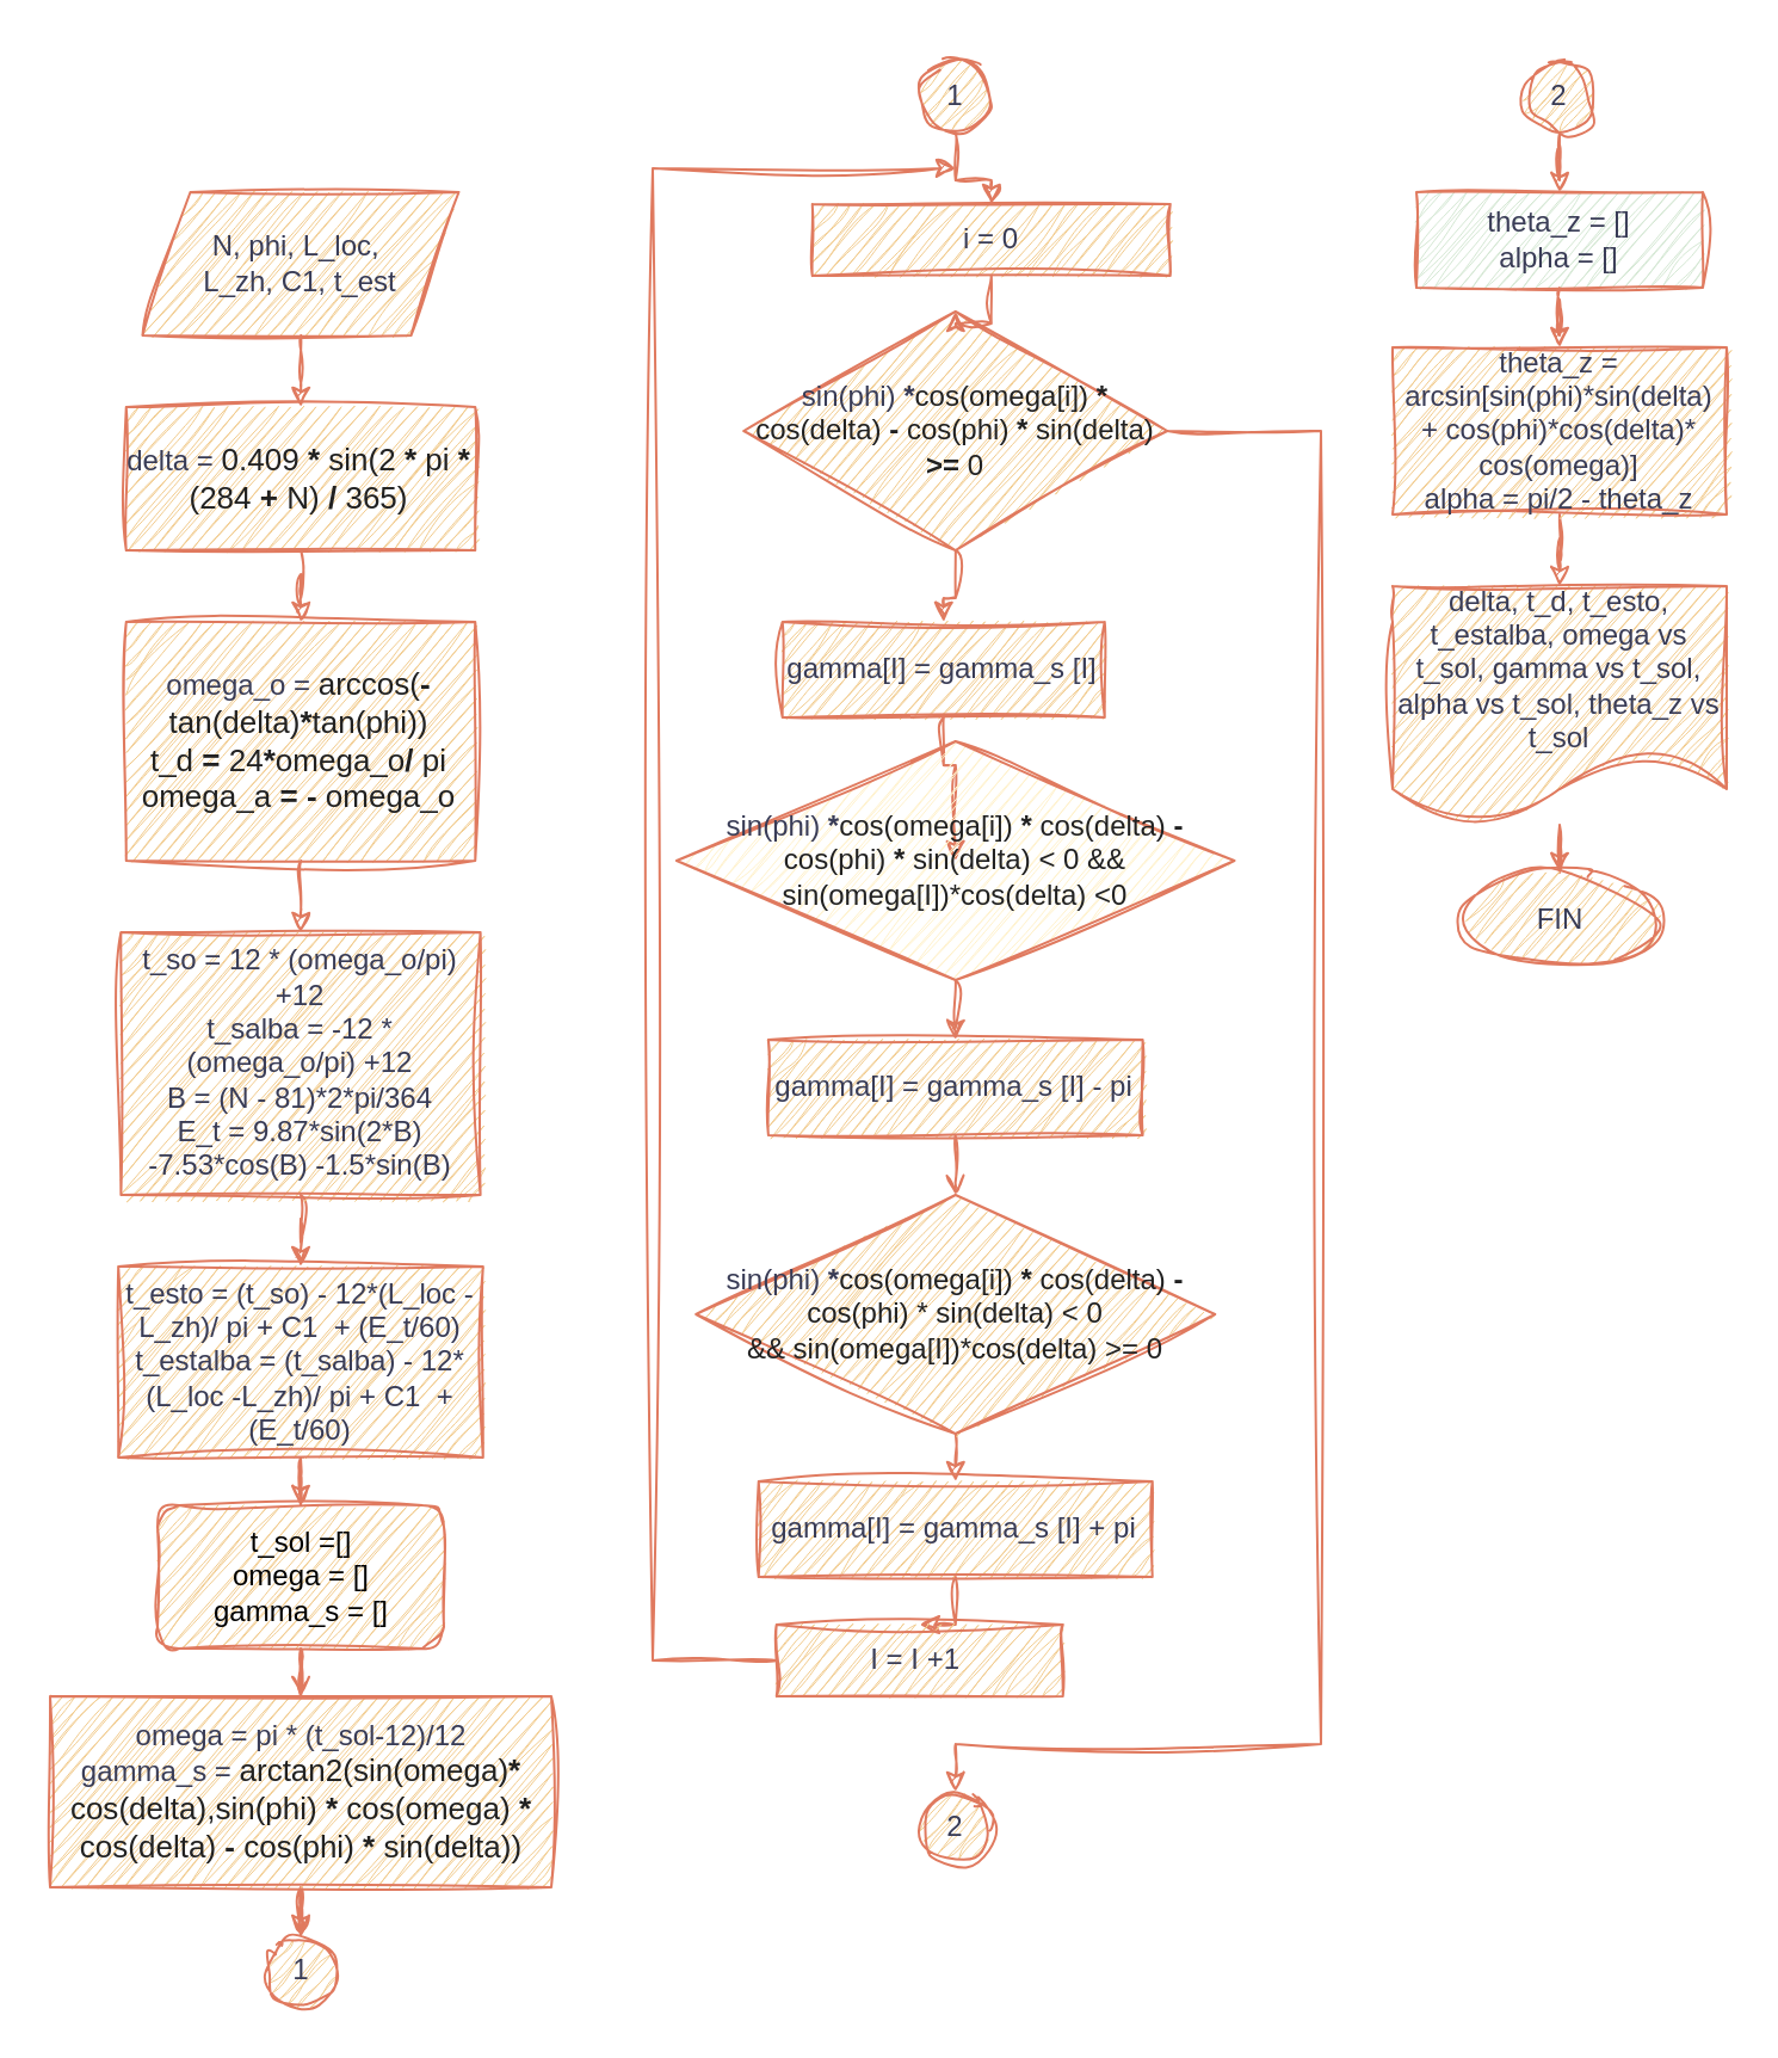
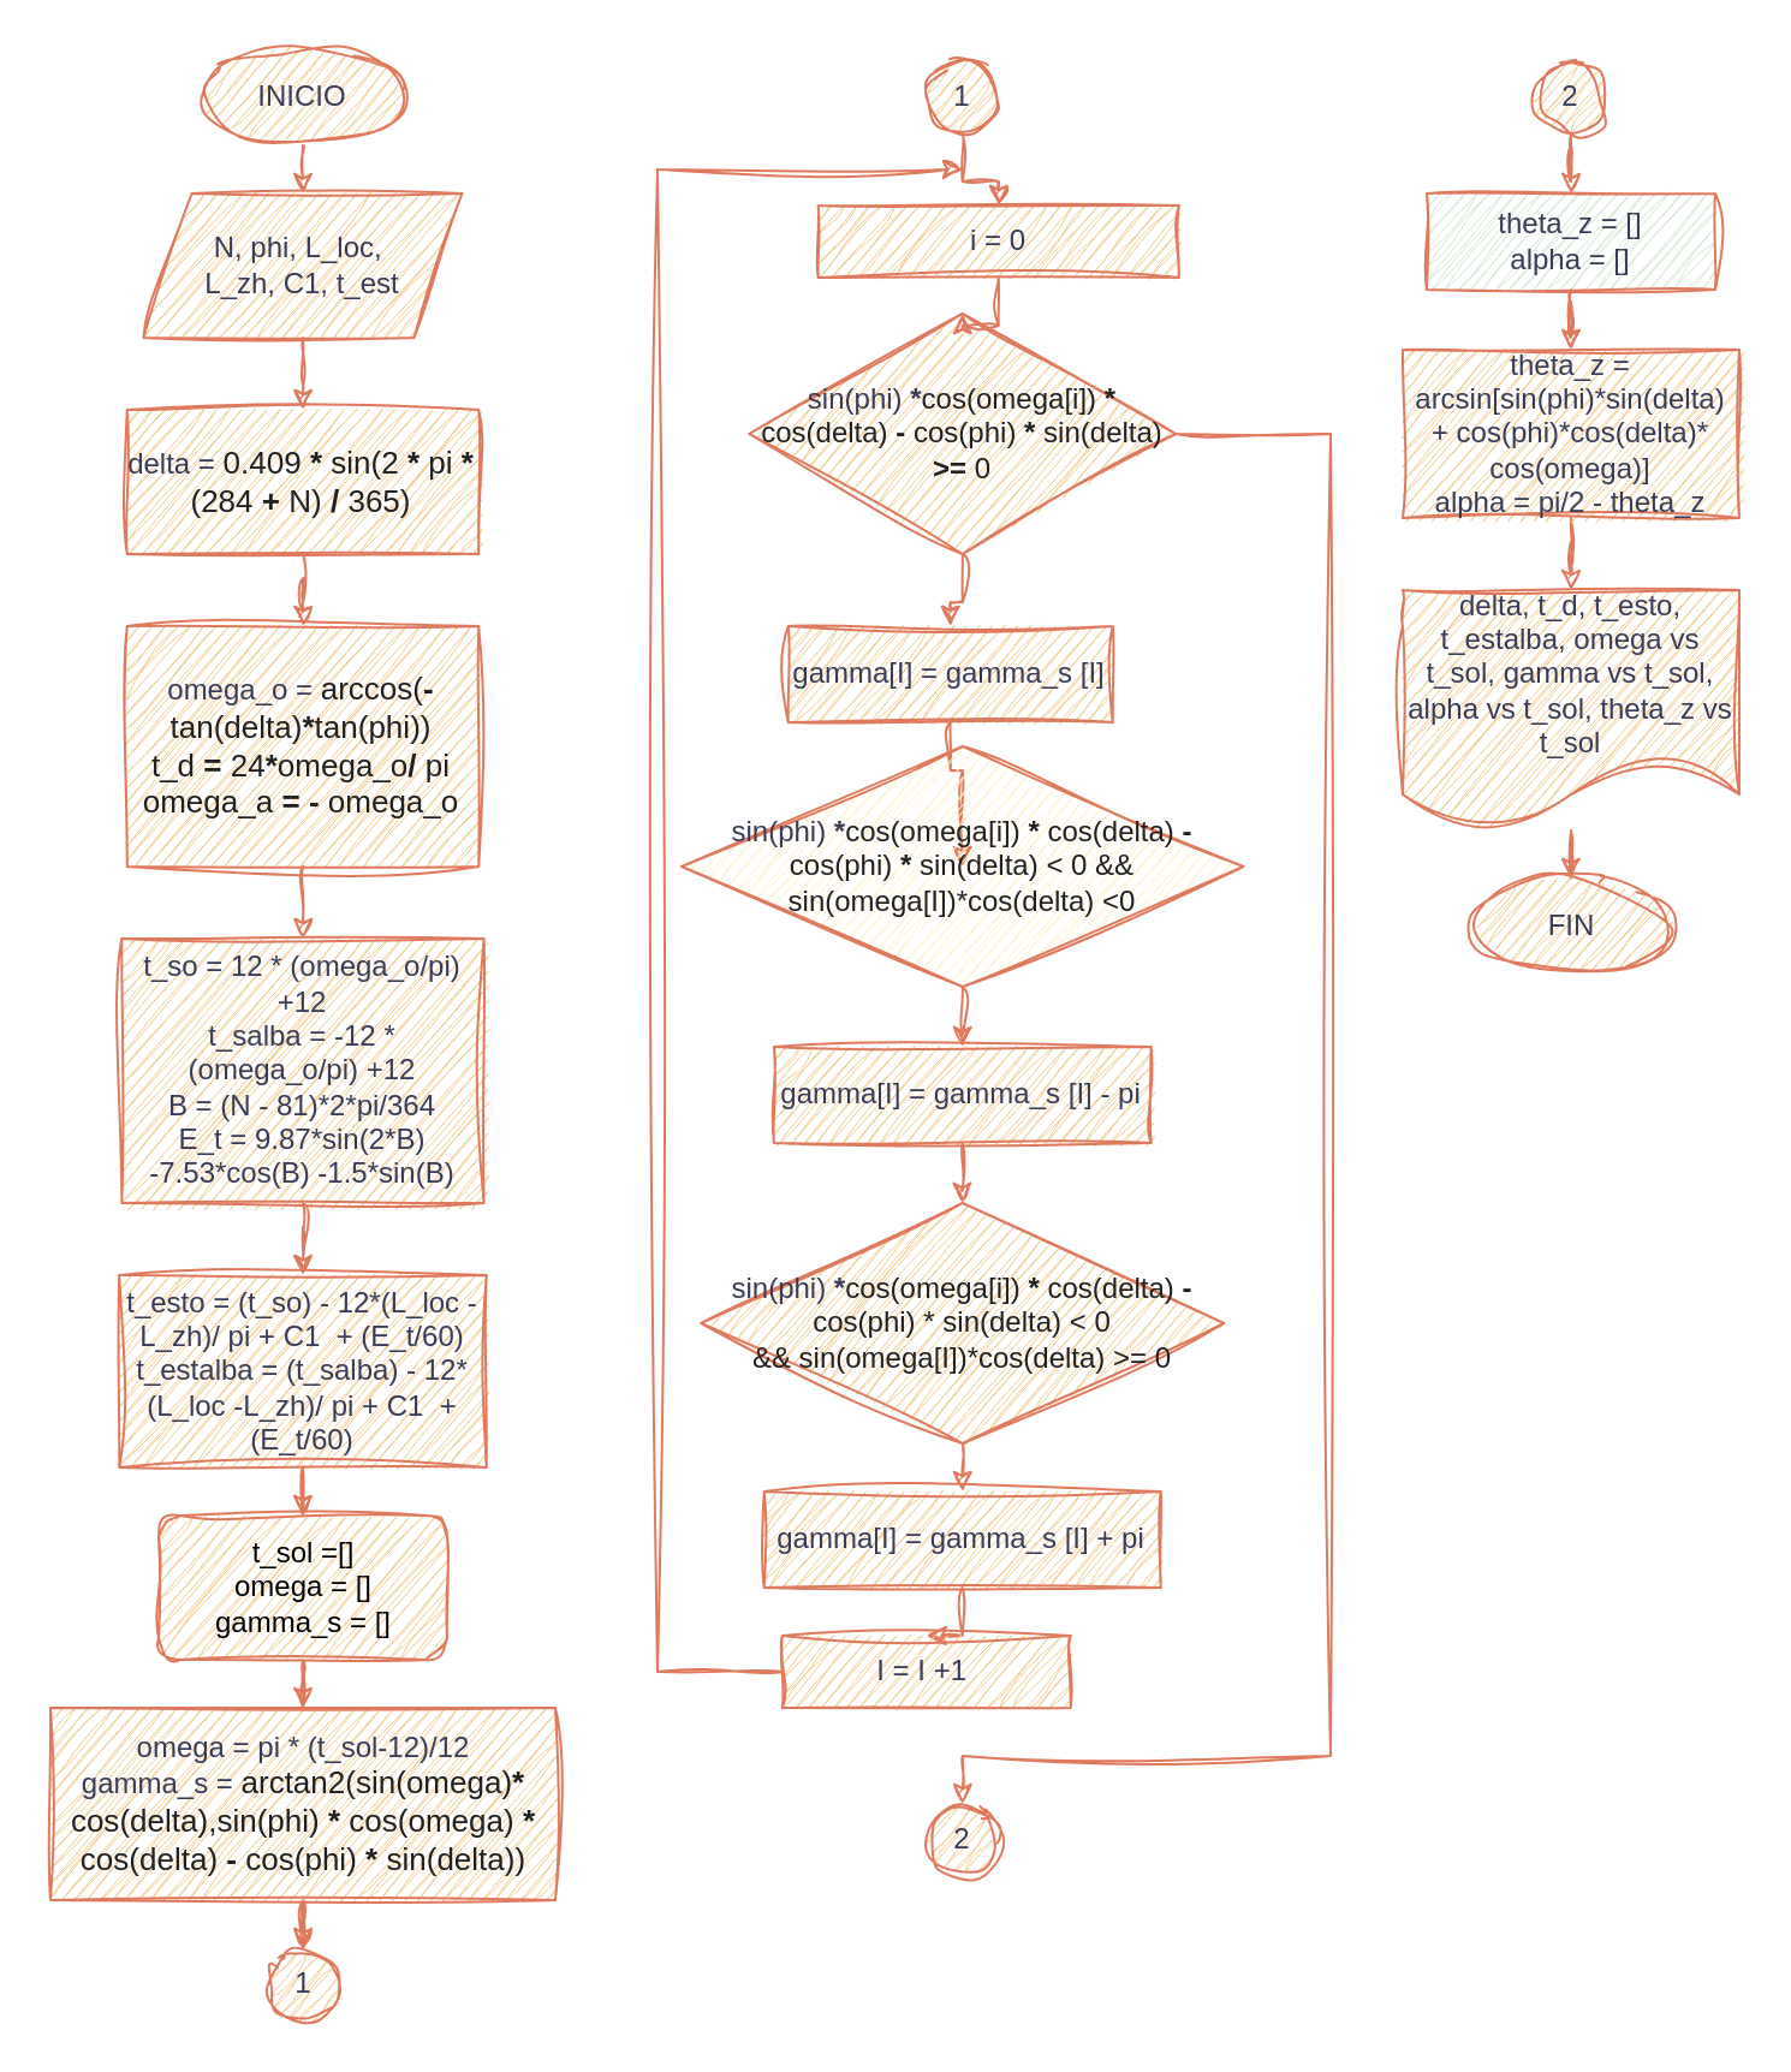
+ <mxCell id="3" value="INICIO" style="ellipse;whiteSpace=wrap;html=1;labelBackgroundColor=none;fillColor=#F2CC8F;strokeColor=#E07A5F;fontColor=#393C56;sketch=1;curveFitting=1;jiggle=2;" vertex="1" parent="1"><mxGeometry x="83" y="20" width="85" height="40" as="geometry" /></mxCell>
+ <mxCell id="2" value="" style="edgeStyle=orthogonalEdgeStyle;rounded=0;orthogonalLoop=1;jettySize=auto;html=1;labelBackgroundColor=none;strokeColor=#E07A5F;fontColor=default;sketch=1;curveFitting=1;jiggle=2;" edge="1" parent="1" source="3" target="5"><mxGeometry relative="1" as="geometry" /></mxCell>
- <mxCell id="29" value="" style="edgeStyle=orthogonalEdgeStyle;rounded=0;orthogonalLoop=1;jettySize=auto;html=1;labelBackgroundColor=none;strokeColor=#E07A5F;fontColor=default;sketch=1;curveFitting=1;jiggle=2;endArrow=open;" edge="1" parent="1" source="30" target="32"><mxGeometry relative="1" as="geometry" /></mxCell>
+ <mxCell id="29" value="" style="edgeStyle=orthogonalEdgeStyle;rounded=0;orthogonalLoop=1;jettySize=auto;html=1;labelBackgroundColor=none;strokeColor=#E07A5F;fontColor=default;sketch=1;curveFitting=1;jiggle=2;" edge="1" parent="1" source="30" target="32"><mxGeometry relative="1" as="geometry" /></mxCell>
- <mxCell id="14" value="" style="edgeStyle=orthogonalEdgeStyle;rounded=0;orthogonalLoop=1;jettySize=auto;html=1;labelBackgroundColor=none;strokeColor=#E07A5F;fontColor=default;sketch=1;curveFitting=1;jiggle=2;endArrow=open;" edge="1" parent="1" source="15" target="17"><mxGeometry relative="1" as="geometry" /></mxCell>
+ <mxCell id="14" value="" style="edgeStyle=orthogonalEdgeStyle;rounded=0;orthogonalLoop=1;jettySize=auto;html=1;labelBackgroundColor=none;strokeColor=#E07A5F;fontColor=default;sketch=1;curveFitting=1;jiggle=2;" edge="1" parent="1" source="15" target="17"><mxGeometry relative="1" as="geometry" /></mxCell>
